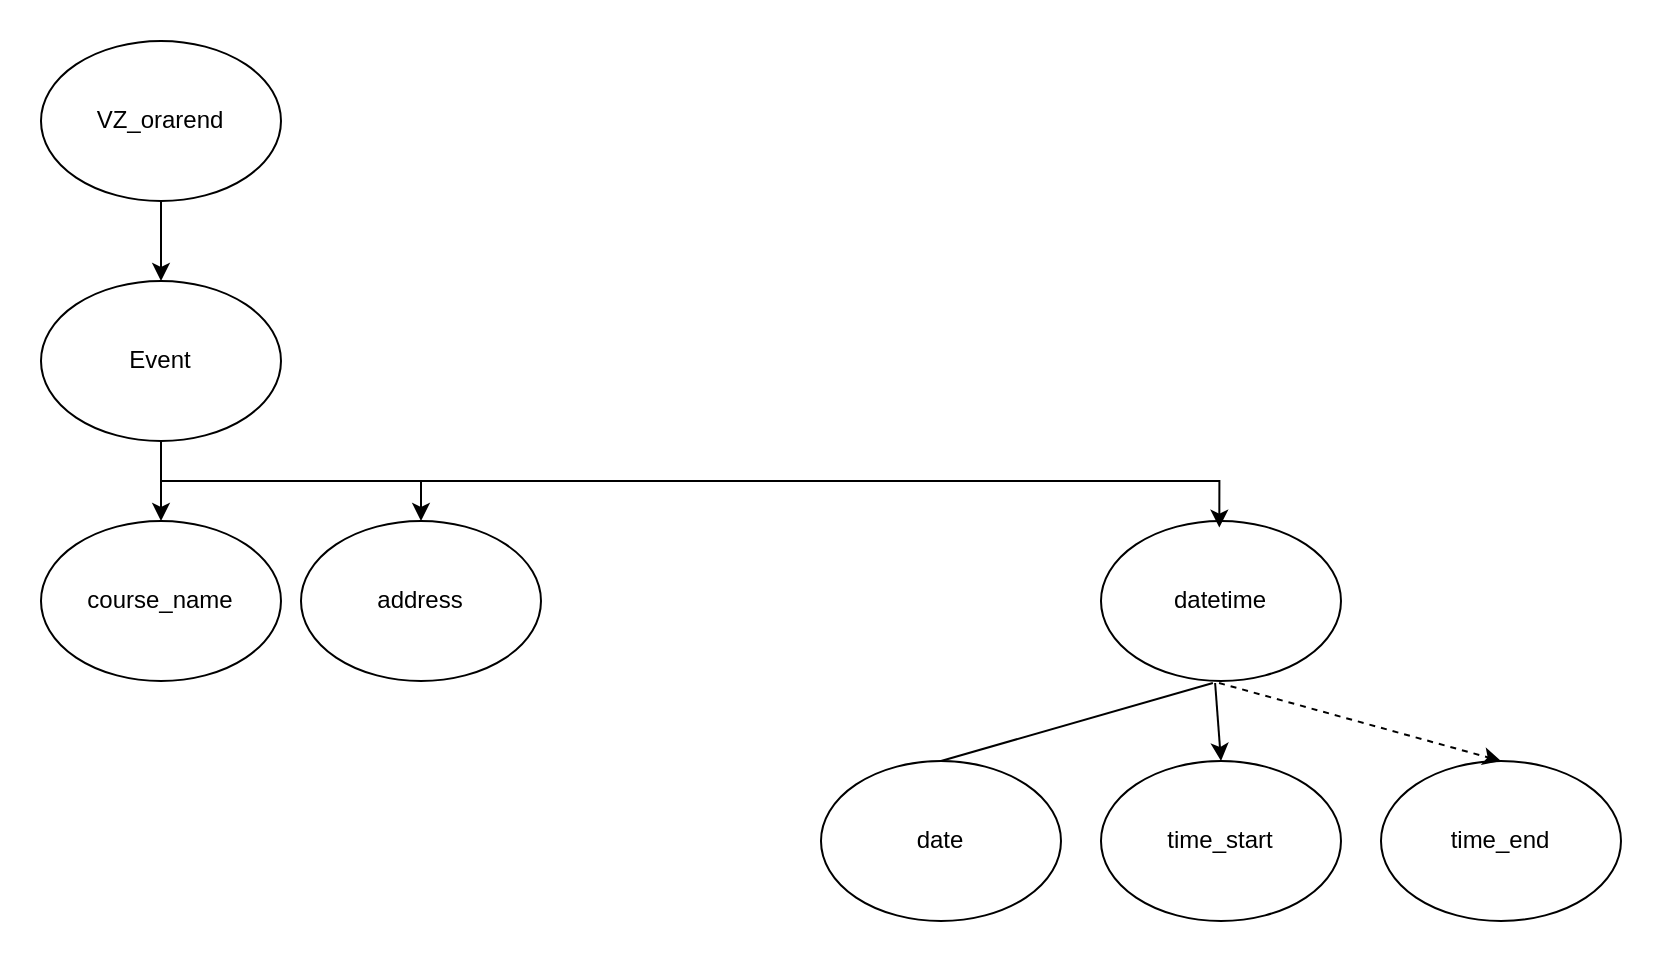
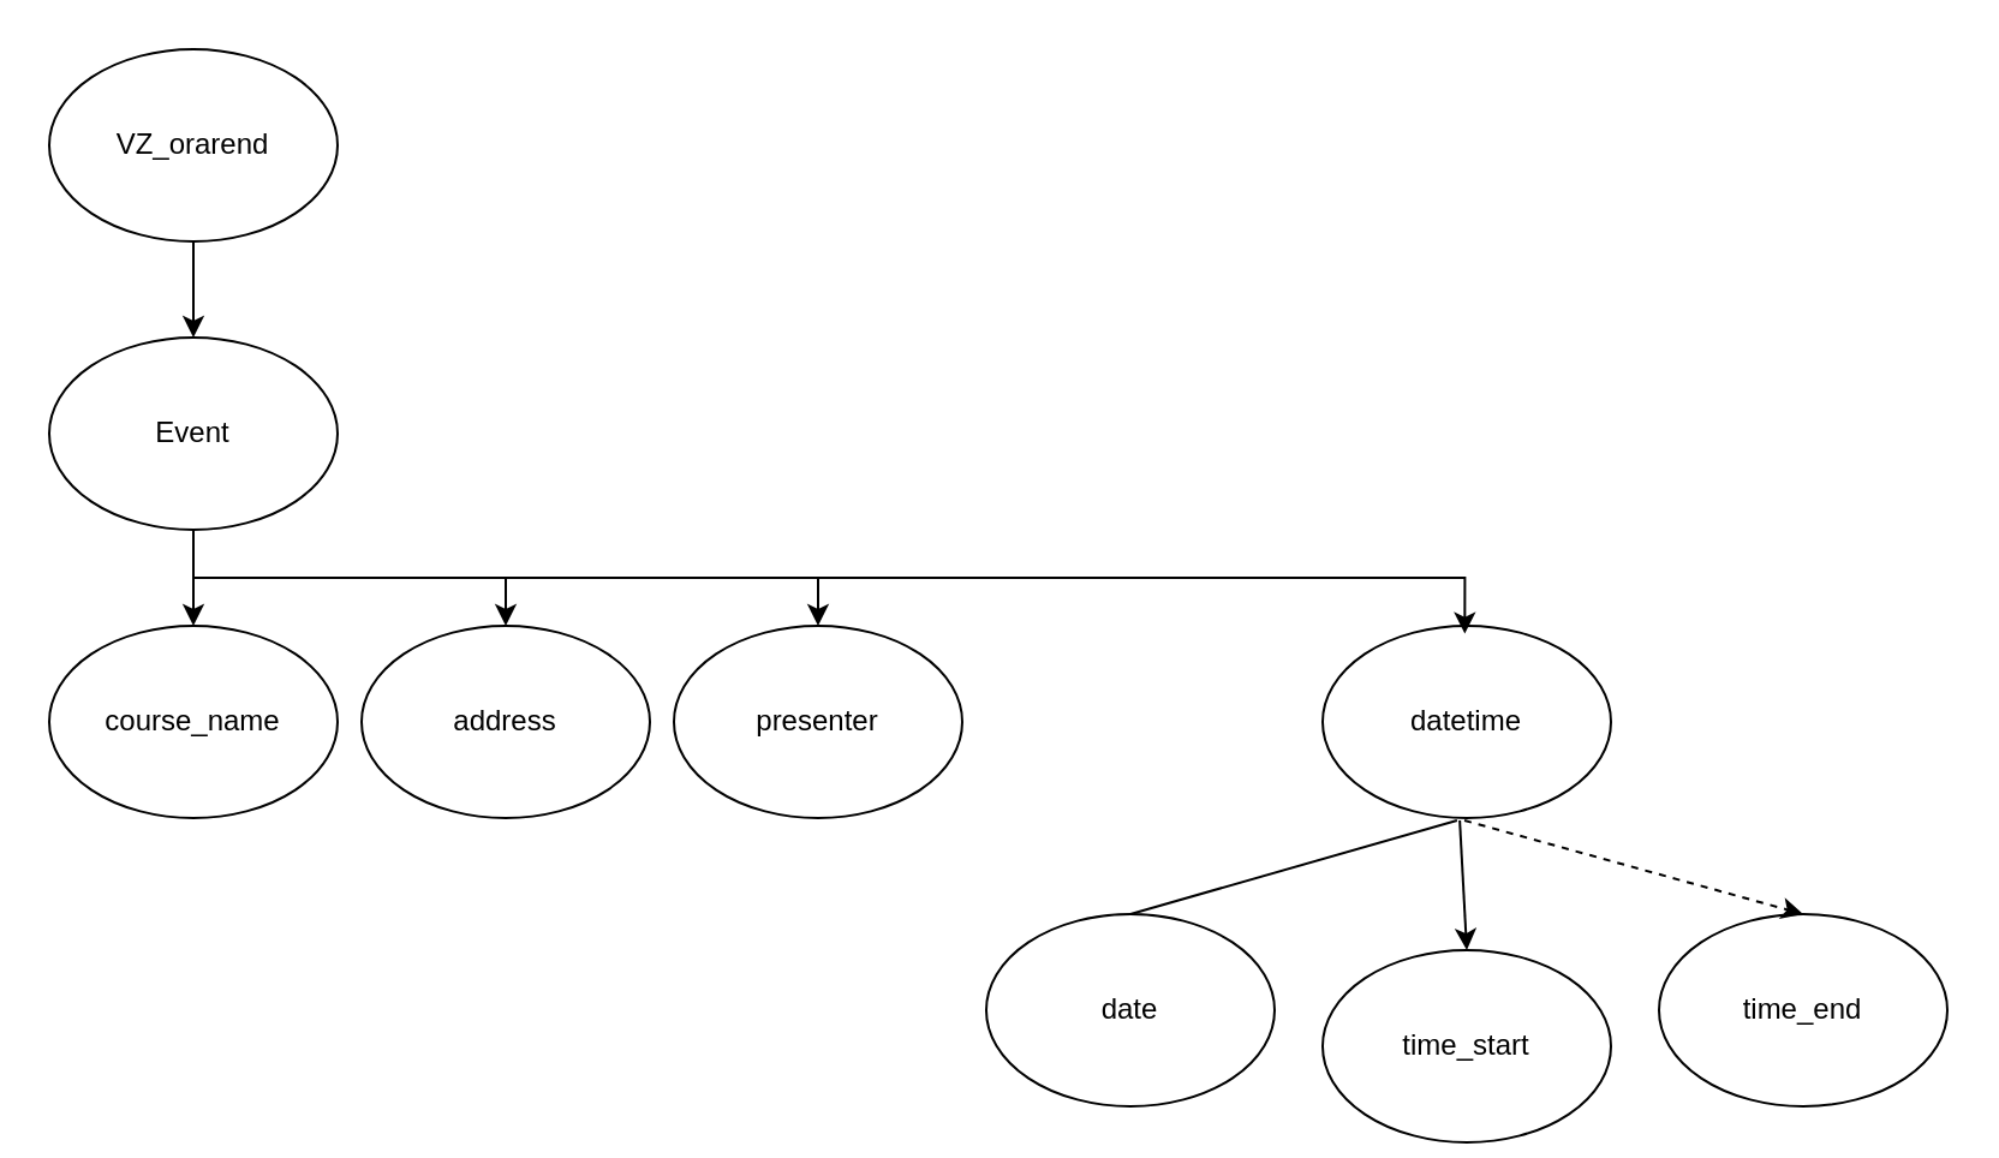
+ <mxCell id="6" style="edgeStyle=orthogonalEdgeStyle;rounded=0;orthogonalLoop=1;jettySize=auto;html=1;exitX=0.5;exitY=1;exitDx=0;exitDy=0;" edge="1" parent="1" source="7" target="10"><mxGeometry relative="1" as="geometry" /></mxCell>
+ <mxCell id="10" value="presenter" style="ellipse;whiteSpace=wrap;html=1;" vertex="1" parent="1"><mxGeometry x="280" y="260" width="120" height="80" as="geometry" /></mxCell>
- <mxCell id="13" value="time_start" style="ellipse;whiteSpace=wrap;html=1;" vertex="1" parent="1"><mxGeometry x="550" y="380" width="120" height="80" as="geometry" /></mxCell>
+ <mxCell id="13" value="time_start" style="ellipse;whiteSpace=wrap;html=1;" vertex="1" parent="1"><mxGeometry x="550" y="395" width="120" height="80" as="geometry" /></mxCell>
